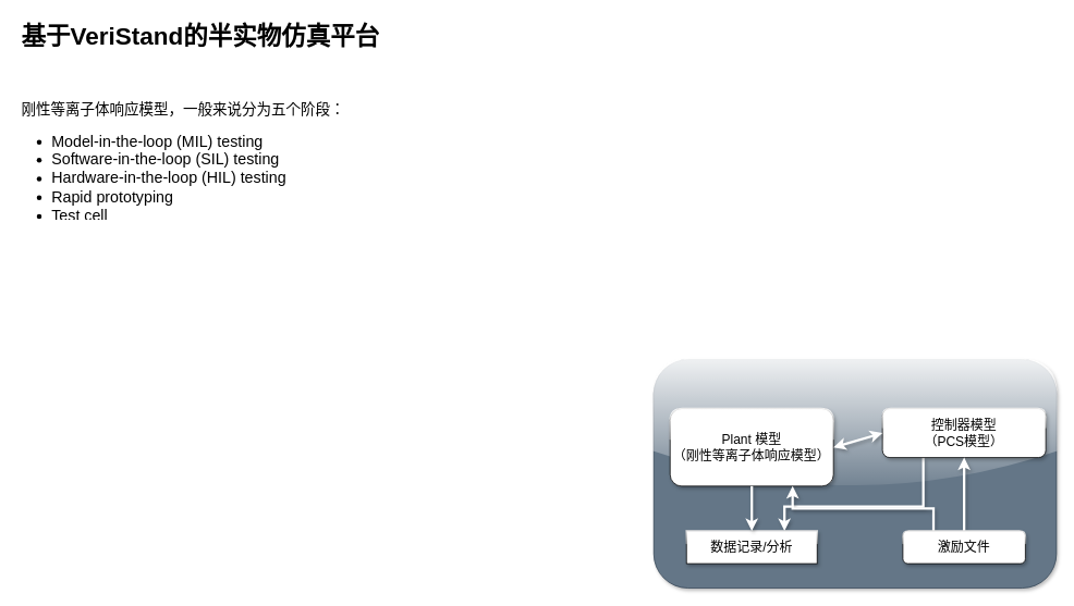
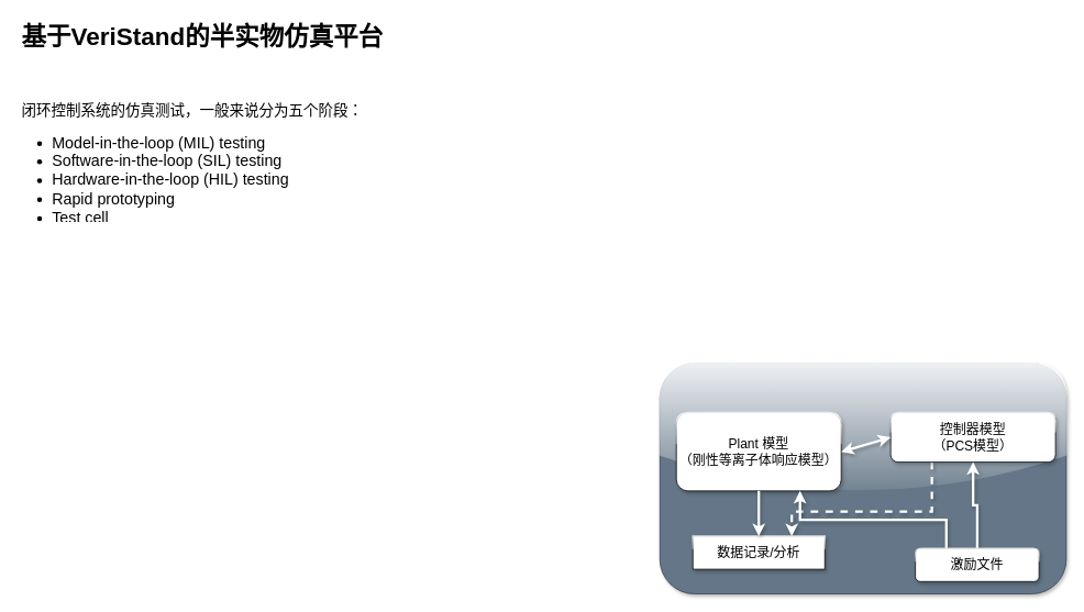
- <mxCell id="12" value="&lt;h1&gt;&lt;font style=&quot;font-size: 30px&quot;&gt;基于VeriStand的半实物仿真平台&lt;/font&gt;&lt;/h1&gt;&lt;h1&gt;&amp;nbsp;&lt;/h1&gt;&lt;div&gt;&lt;font style=&quot;font-size: 18px&quot;&gt;刚性等离子体响应模型，一般来说分为五个阶段：&lt;/font&gt;&lt;/div&gt;&lt;div&gt;&lt;br&gt;&lt;/div&gt;" style="text;html=1;strokeColor=none;fillColor=none;spacing=5;spacingTop=-20;whiteSpace=wrap;overflow=hidden;rounded=0;shadow=1;glass=0;sketch=0;" vertex="1" parent="1"><mxGeometry x="20.5" y="20" width="450" height="250" as="geometry" /></mxCell>
+ <mxCell id="12" value="&lt;h1&gt;&lt;font style=&quot;font-size: 30px&quot;&gt;基于VeriStand的半实物仿真平台&lt;/font&gt;&lt;/h1&gt;&lt;h1&gt;&amp;nbsp;&lt;/h1&gt;&lt;div&gt;&lt;font style=&quot;font-size: 18px&quot;&gt;闭环控制系统的仿真测试，一般来说分为五个阶段：&lt;/font&gt;&lt;/div&gt;&lt;div&gt;&lt;br&gt;&lt;/div&gt;" style="text;html=1;strokeColor=none;fillColor=none;spacing=5;spacingTop=-20;whiteSpace=wrap;overflow=hidden;rounded=0;shadow=1;glass=0;sketch=0;" vertex="1" parent="1"><mxGeometry x="20.5" y="20" width="450" height="250" as="geometry" /></mxCell>
- <mxCell id="4" style="edgeStyle=orthogonalEdgeStyle;rounded=0;sketch=0;orthogonalLoop=1;jettySize=auto;html=1;exitX=0.25;exitY=1;exitDx=0;exitDy=0;entryX=0.75;entryY=0;entryDx=0;entryDy=0;shadow=1;strokeColor=#FFFFFF;strokeWidth=3;" edge="1" parent="1" source="5" target="7"><mxGeometry relative="1" as="geometry"><Array as="points"><mxPoint x="1130" y="620" /><mxPoint x="960" y="620" /></Array></mxGeometry></mxCell>
+ <mxCell id="4" style="edgeStyle=orthogonalEdgeStyle;rounded=0;sketch=0;orthogonalLoop=1;jettySize=auto;html=1;exitX=0.25;exitY=1;exitDx=0;exitDy=0;entryX=0.75;entryY=0;entryDx=0;entryDy=0;shadow=1;strokeColor=#FFFFFF;strokeWidth=3;dashed=1;" edge="1" parent="1" source="5" target="7"><mxGeometry relative="1" as="geometry"><Array as="points"><mxPoint x="1130" y="620" /><mxPoint x="960" y="620" /></Array></mxGeometry></mxCell>
- <mxCell id="10" value="&lt;span style=&quot;font-size: 16px&quot;&gt;激励文件&lt;/span&gt;" style="rounded=1;whiteSpace=wrap;html=1;shadow=1;glass=1;sketch=0;gradientColor=none;" vertex="1" parent="1"><mxGeometry x="1105" y="650" width="150" height="40" as="geometry" /></mxCell>
+ <mxCell id="10" value="&lt;span style=&quot;font-size: 16px&quot;&gt;激励文件&lt;/span&gt;" style="rounded=1;whiteSpace=wrap;html=1;shadow=1;glass=1;sketch=0;gradientColor=none;" vertex="1" parent="1"><mxGeometry x="1110" y="665" width="150" height="40" as="geometry" /></mxCell>
